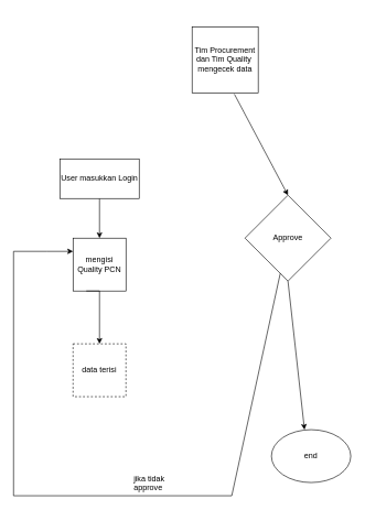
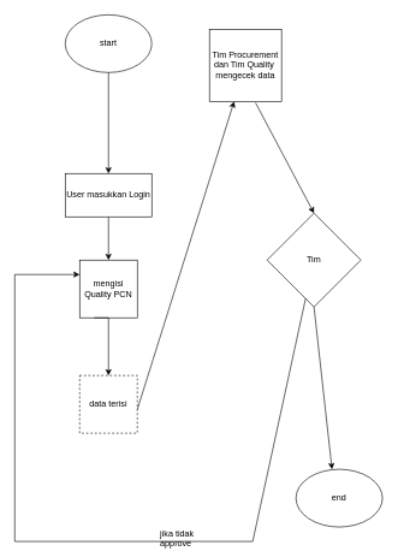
+ <mxCell id="2" value="start" style="ellipse;whiteSpace=wrap;html=1;" parent="1" vertex="1"><mxGeometry x="90" y="20" width="120" height="80" as="geometry" /></mxCell>
+ <mxCell id="15" value="" style="endArrow=classic;html=1;rounded=0;exitX=0.5;exitY=1;exitDx=0;exitDy=0;entryX=0.5;entryY=0;entryDx=0;entryDy=0;" edge="1" parent="1" source="2" target="14"><mxGeometry width="50" height="50" relative="1" as="geometry"><mxPoint x="150" y="180" as="sourcePoint" /><mxPoint x="200" y="130" as="targetPoint" /></mxGeometry></mxCell>
+ <mxCell id="8" value="" style="endArrow=classic;html=1;rounded=0;exitX=1;exitY=0.588;exitDx=0;exitDy=0;exitPerimeter=0;" parent="1" source="5" target="7" edge="1"><mxGeometry width="50" height="50" relative="1" as="geometry"><mxPoint x="360" y="340" as="sourcePoint" /><mxPoint x="410" y="290" as="targetPoint" /></mxGeometry></mxCell>
- <mxCell id="10" value="Approve" style="rhombus;whiteSpace=wrap;html=1;" parent="1" vertex="1"><mxGeometry x="370" y="295" width="130" height="130" as="geometry" /></mxCell>
+ <mxCell id="10" value="Tim" style="rhombus;whiteSpace=wrap;html=1;" parent="1" vertex="1"><mxGeometry x="370" y="295" width="130" height="130" as="geometry" /></mxCell>
- <mxCell id="16" value="jika tidak approve" style="text;whiteSpace=wrap;html=1;" vertex="1" parent="1"><mxGeometry x="200" y="710" width="50" height="40" as="geometry" /></mxCell>
+ <mxCell id="16" value="jika tidak approve" style="text;whiteSpace=wrap;html=1;" vertex="1" parent="1"><mxGeometry x="220" y="725" width="50" height="40" as="geometry" /></mxCell>
